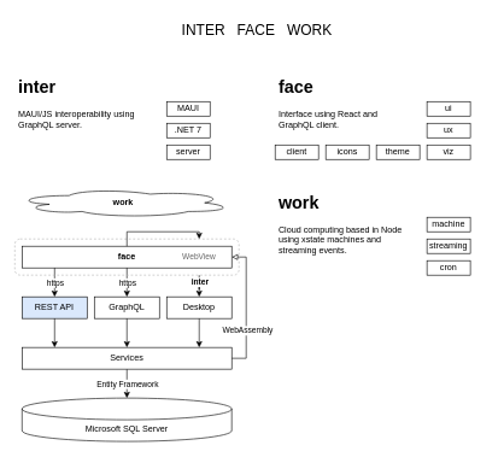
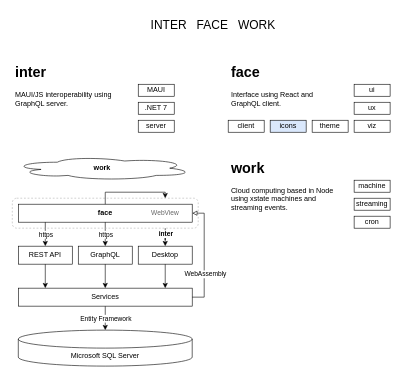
- <mxCell id="5" value="icons" style="rounded=0;whiteSpace=wrap;html=1;" parent="2" vertex="1"><mxGeometry x="70" y="100" width="60" height="20" as="geometry" /></mxCell>
+ <mxCell id="5" value="icons" style="rounded=0;whiteSpace=wrap;html=1;fillColor=#dae8fc;" parent="2" vertex="1"><mxGeometry x="70" y="100" width="60" height="20" as="geometry" /></mxCell>
- <mxCell id="26" value="REST API" style="rounded=0;whiteSpace=wrap;html=1;fillColor=#dae8fc;" vertex="1" parent="20"><mxGeometry x="10" y="150" width="90" height="30" as="geometry" /></mxCell>
+ <mxCell id="26" value="REST API" style="rounded=0;whiteSpace=wrap;html=1;" vertex="1" parent="20"><mxGeometry x="10" y="150" width="90" height="30" as="geometry" /></mxCell>
